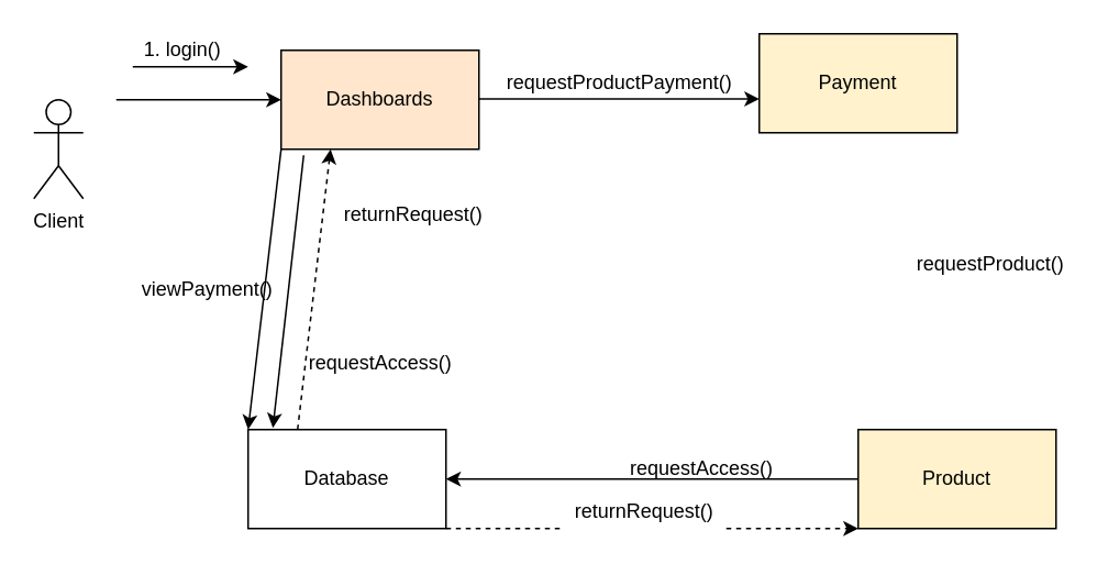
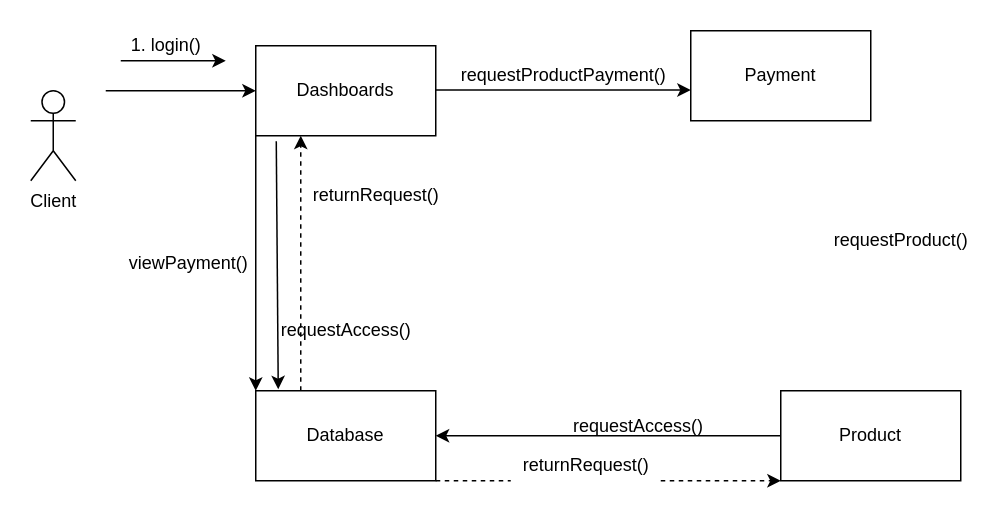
- <mxCell id="3" value="Payment" style="rounded=0;whiteSpace=wrap;html=1;fillColor=#fff2cc;" vertex="1" parent="1"><mxGeometry x="460" y="20" width="120" height="60" as="geometry" /></mxCell>
+ <mxCell id="3" value="Payment" style="rounded=0;whiteSpace=wrap;html=1;" vertex="1" parent="1"><mxGeometry x="460" y="20" width="120" height="60" as="geometry" /></mxCell>
- <mxCell id="2" value="Dashboards" style="rounded=0;whiteSpace=wrap;html=1;fillColor=#ffe6cc;" vertex="1" parent="1"><mxGeometry x="170" y="30" width="120" height="60" as="geometry" /></mxCell>
+ <mxCell id="2" value="Dashboards" style="rounded=0;whiteSpace=wrap;html=1;" vertex="1" parent="1"><mxGeometry x="170" y="30" width="120" height="60" as="geometry" /></mxCell>
- <mxCell id="4" value="Database" style="rounded=0;whiteSpace=wrap;html=1;" vertex="1" parent="1"><mxGeometry x="150" y="260" width="120" height="60" as="geometry" /></mxCell>
+ <mxCell id="4" value="Database" style="rounded=0;whiteSpace=wrap;html=1;" vertex="1" parent="1"><mxGeometry x="170" y="260" width="120" height="60" as="geometry" /></mxCell>
- <mxCell id="18" value="Product" style="rounded=0;whiteSpace=wrap;html=1;fillColor=#fff2cc;" vertex="1" parent="1"><mxGeometry x="520" y="260" width="120" height="60" as="geometry" /></mxCell>
+ <mxCell id="18" value="Product" style="rounded=0;whiteSpace=wrap;html=1;" vertex="1" parent="1"><mxGeometry x="520" y="260" width="120" height="60" as="geometry" /></mxCell>
